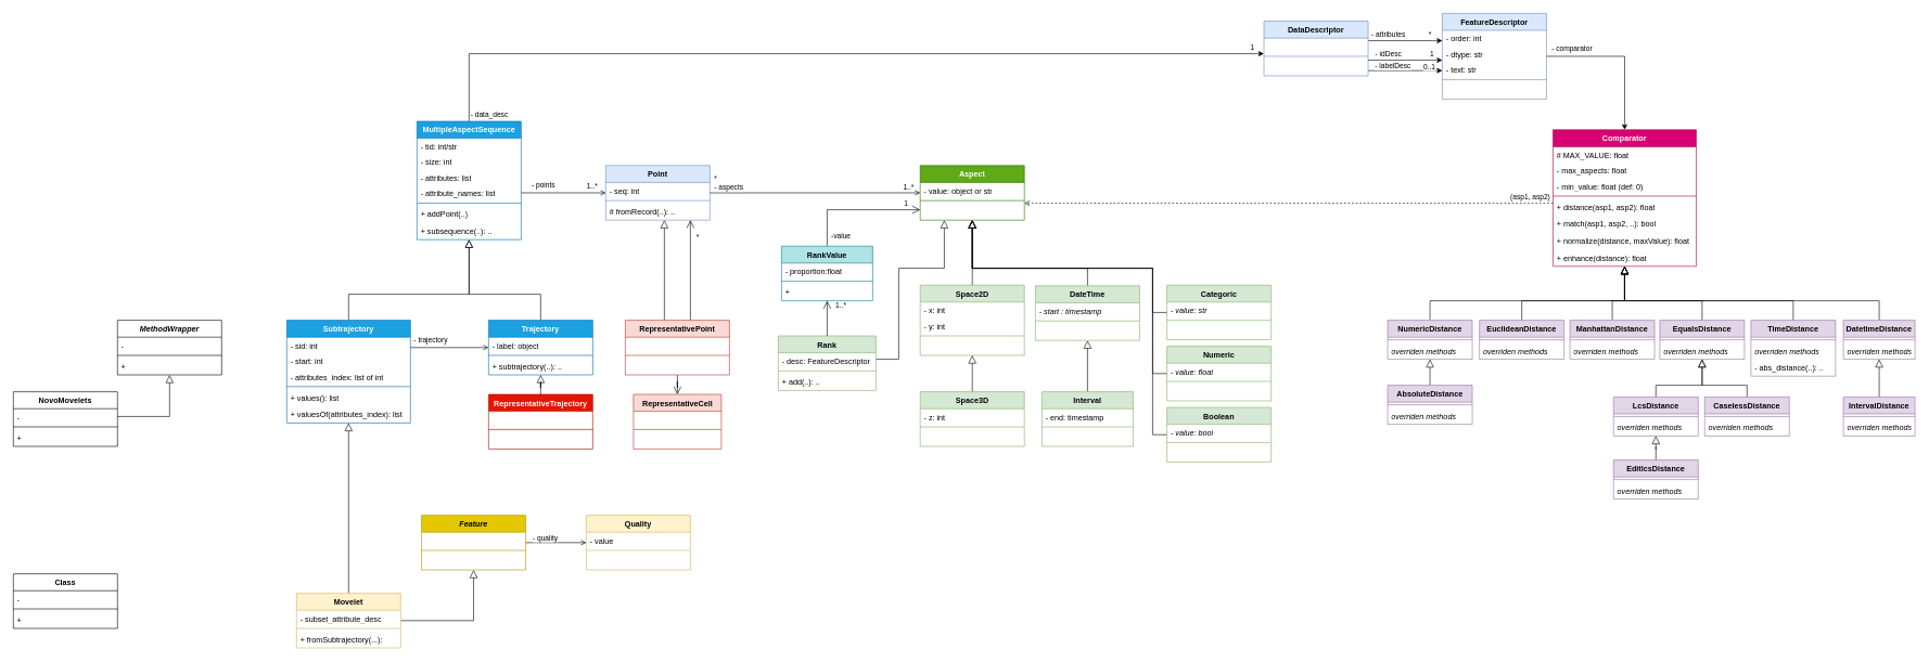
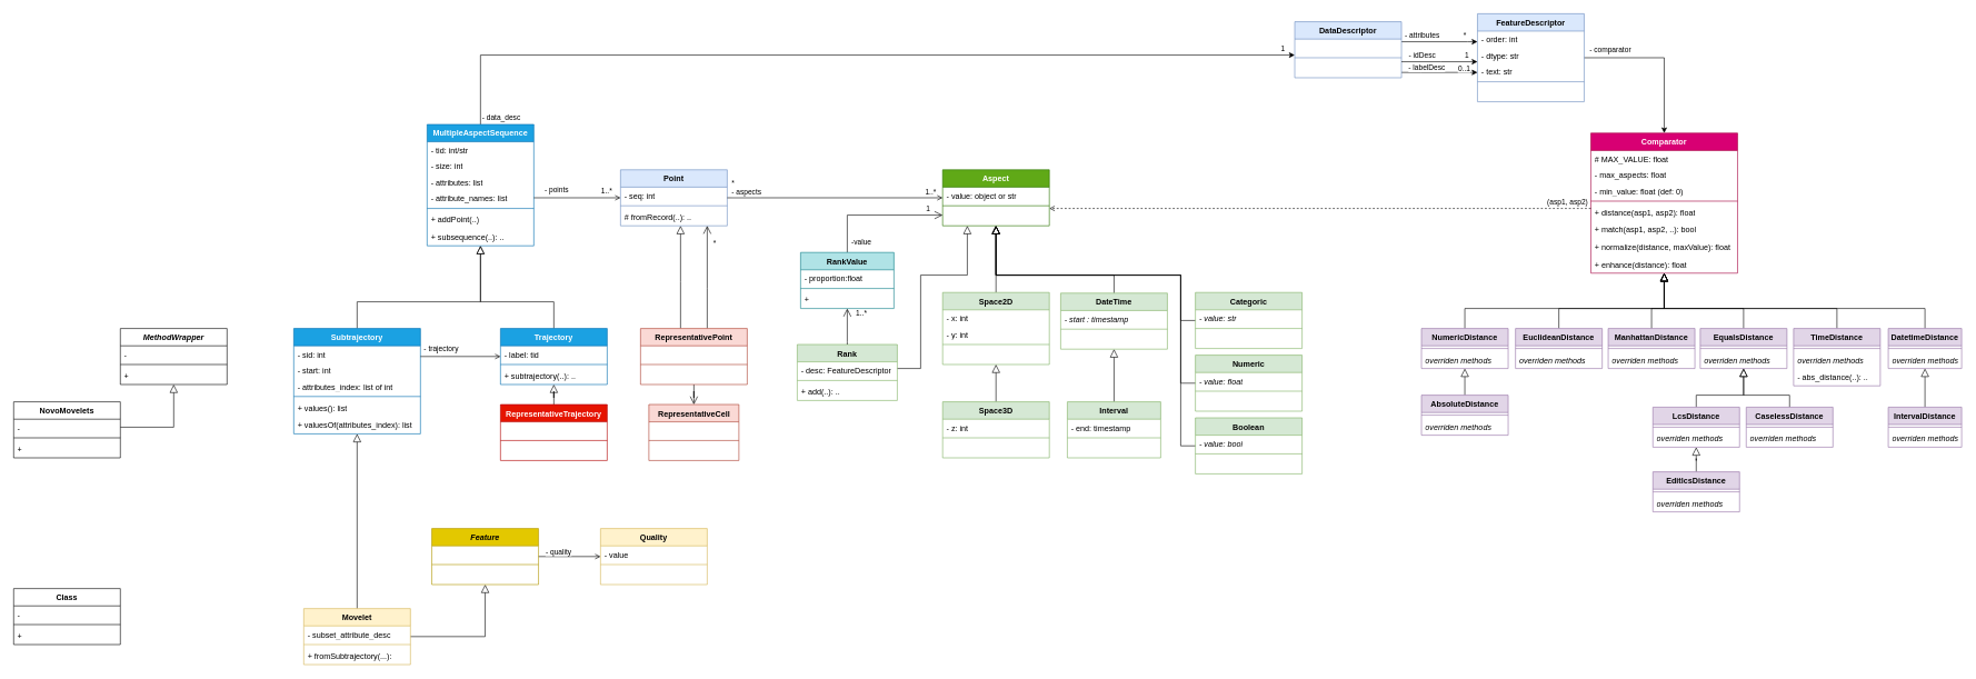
- <mxCell id="40" value="-&amp;nbsp;label&lt;span style=&quot;background-color: initial;&quot;&gt;: object&lt;/span&gt;" style="text;strokeColor=none;fillColor=none;align=left;verticalAlign=top;spacingLeft=4;spacingRight=4;overflow=hidden;rotatable=0;points=[[0,0.5],[1,0.5]];portConstraint=eastwest;whiteSpace=wrap;html=1;" parent="39" vertex="1"><mxGeometry y="26" width="160" height="24" as="geometry" /></mxCell>
+ <mxCell id="40" value="-&amp;nbsp;label&lt;span style=&quot;background-color: initial;&quot;&gt;: tid&lt;/span&gt;" style="text;strokeColor=none;fillColor=none;align=left;verticalAlign=top;spacingLeft=4;spacingRight=4;overflow=hidden;rotatable=0;points=[[0,0.5],[1,0.5]];portConstraint=eastwest;whiteSpace=wrap;html=1;" parent="39" vertex="1"><mxGeometry y="26" width="160" height="24" as="geometry" /></mxCell>
